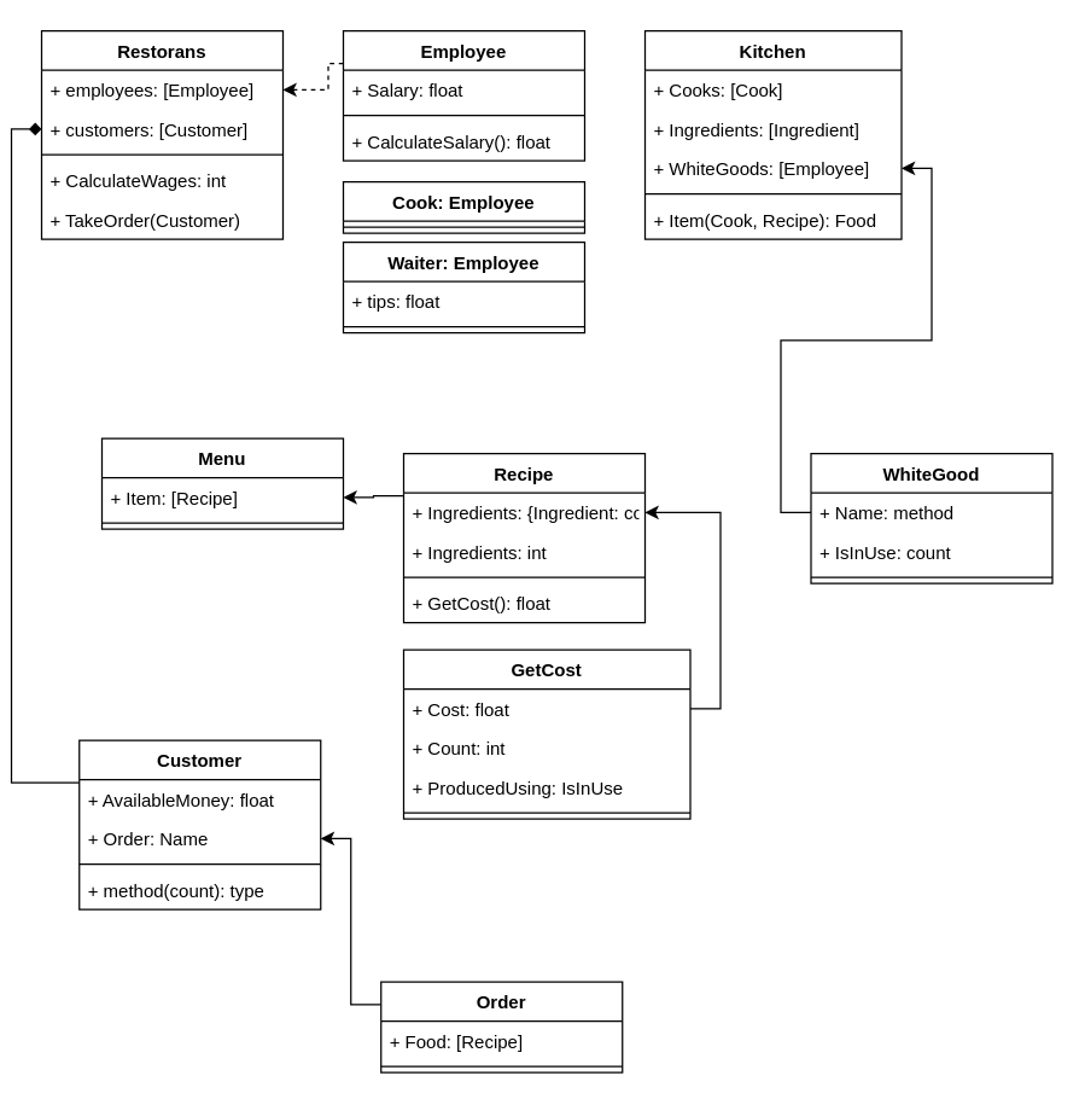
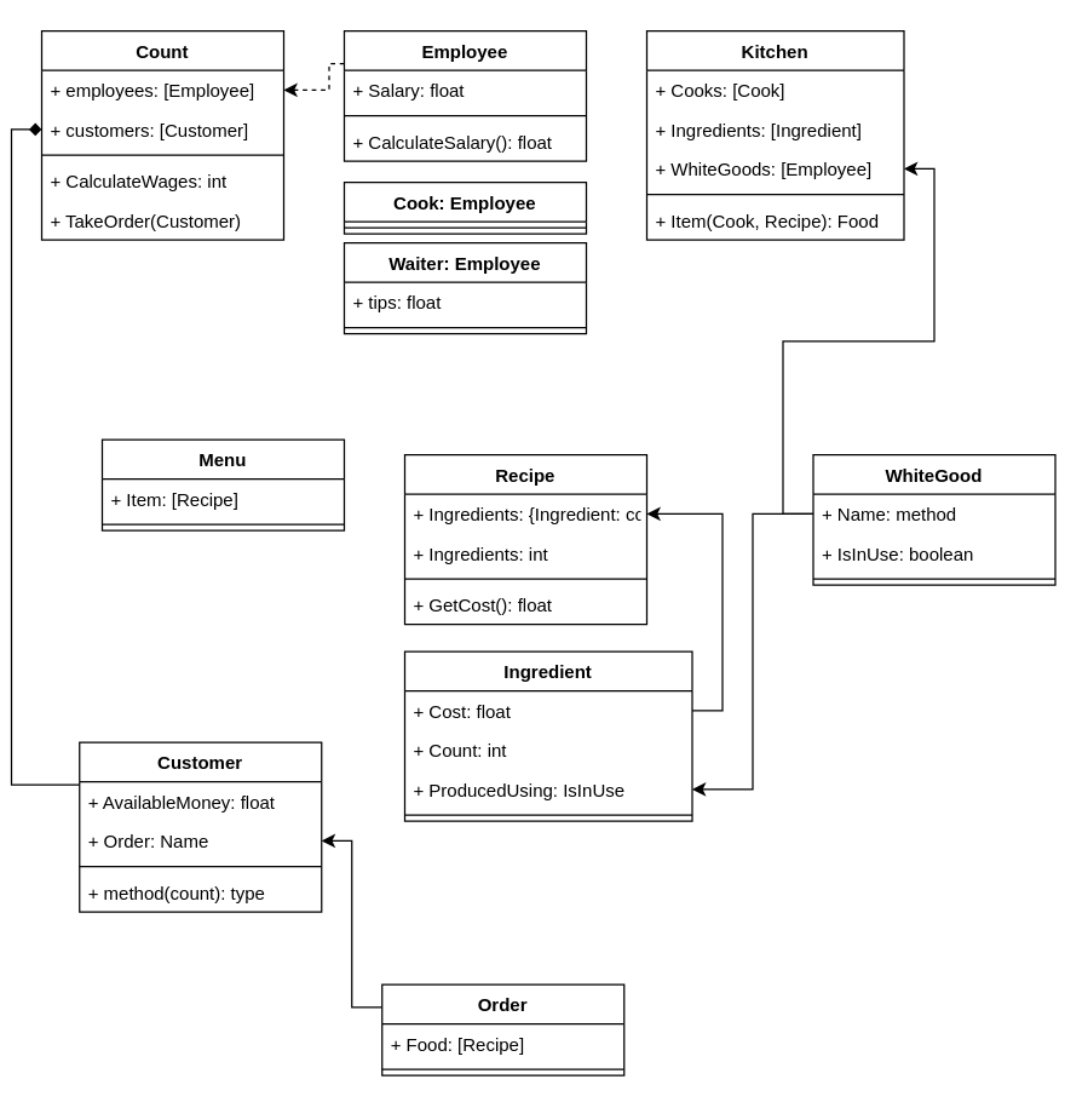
- <mxCell id="2" value="Restorans" style="swimlane;fontStyle=1;align=center;verticalAlign=top;childLayout=stackLayout;horizontal=1;startSize=26;horizontalStack=0;resizeParent=1;resizeParentMax=0;resizeLast=0;collapsible=1;marginBottom=0;" vertex="1" parent="1"><mxGeometry x="20" y="20" width="160" height="138" as="geometry" /></mxCell>
+ <mxCell id="2" value="Count" style="swimlane;fontStyle=1;align=center;verticalAlign=top;childLayout=stackLayout;horizontal=1;startSize=26;horizontalStack=0;resizeParent=1;resizeParentMax=0;resizeLast=0;collapsible=1;marginBottom=0;" vertex="1" parent="1"><mxGeometry x="20" y="20" width="160" height="138" as="geometry" /></mxCell>
- <mxCell id="21" style="edgeStyle=orthogonalEdgeStyle;rounded=0;orthogonalLoop=1;jettySize=auto;html=1;exitX=0;exitY=0.25;exitDx=0;exitDy=0;entryX=1;entryY=0.5;entryDx=0;entryDy=0;" edge="1" parent="1" source="22" target="19"><mxGeometry relative="1" as="geometry" /></mxCell>
- <mxCell id="40" value="+ IsInUse: count" style="text;strokeColor=none;fillColor=none;align=left;verticalAlign=top;spacingLeft=4;spacingRight=4;overflow=hidden;rotatable=0;points=[[0,0.5],[1,0.5]];portConstraint=eastwest;" vertex="1" parent="38"><mxGeometry y="52" width="160" height="26" as="geometry" /></mxCell>
+ <mxCell id="40" value="+ IsInUse: boolean" style="text;strokeColor=none;fillColor=none;align=left;verticalAlign=top;spacingLeft=4;spacingRight=4;overflow=hidden;rotatable=0;points=[[0,0.5],[1,0.5]];portConstraint=eastwest;" vertex="1" parent="38"><mxGeometry y="52" width="160" height="26" as="geometry" /></mxCell>
+ <mxCell id="54" style="edgeStyle=orthogonalEdgeStyle;rounded=0;orthogonalLoop=1;jettySize=auto;html=1;exitX=0;exitY=0.5;exitDx=0;exitDy=0;entryX=1;entryY=0.5;entryDx=0;entryDy=0;" edge="1" parent="1" source="39" target="30"><mxGeometry relative="1" as="geometry" /></mxCell>
- <mxCell id="27" value="GetCost" style="swimlane;fontStyle=1;align=center;verticalAlign=top;childLayout=stackLayout;horizontal=1;startSize=26;horizontalStack=0;resizeParent=1;resizeParentMax=0;resizeLast=0;collapsible=1;marginBottom=0;" vertex="1" parent="1"><mxGeometry x="260" y="430" width="190" height="112" as="geometry" /></mxCell>
+ <mxCell id="27" value="Ingredient" style="swimlane;fontStyle=1;align=center;verticalAlign=top;childLayout=stackLayout;horizontal=1;startSize=26;horizontalStack=0;resizeParent=1;resizeParentMax=0;resizeLast=0;collapsible=1;marginBottom=0;" vertex="1" parent="1"><mxGeometry x="260" y="430" width="190" height="112" as="geometry" /></mxCell>
